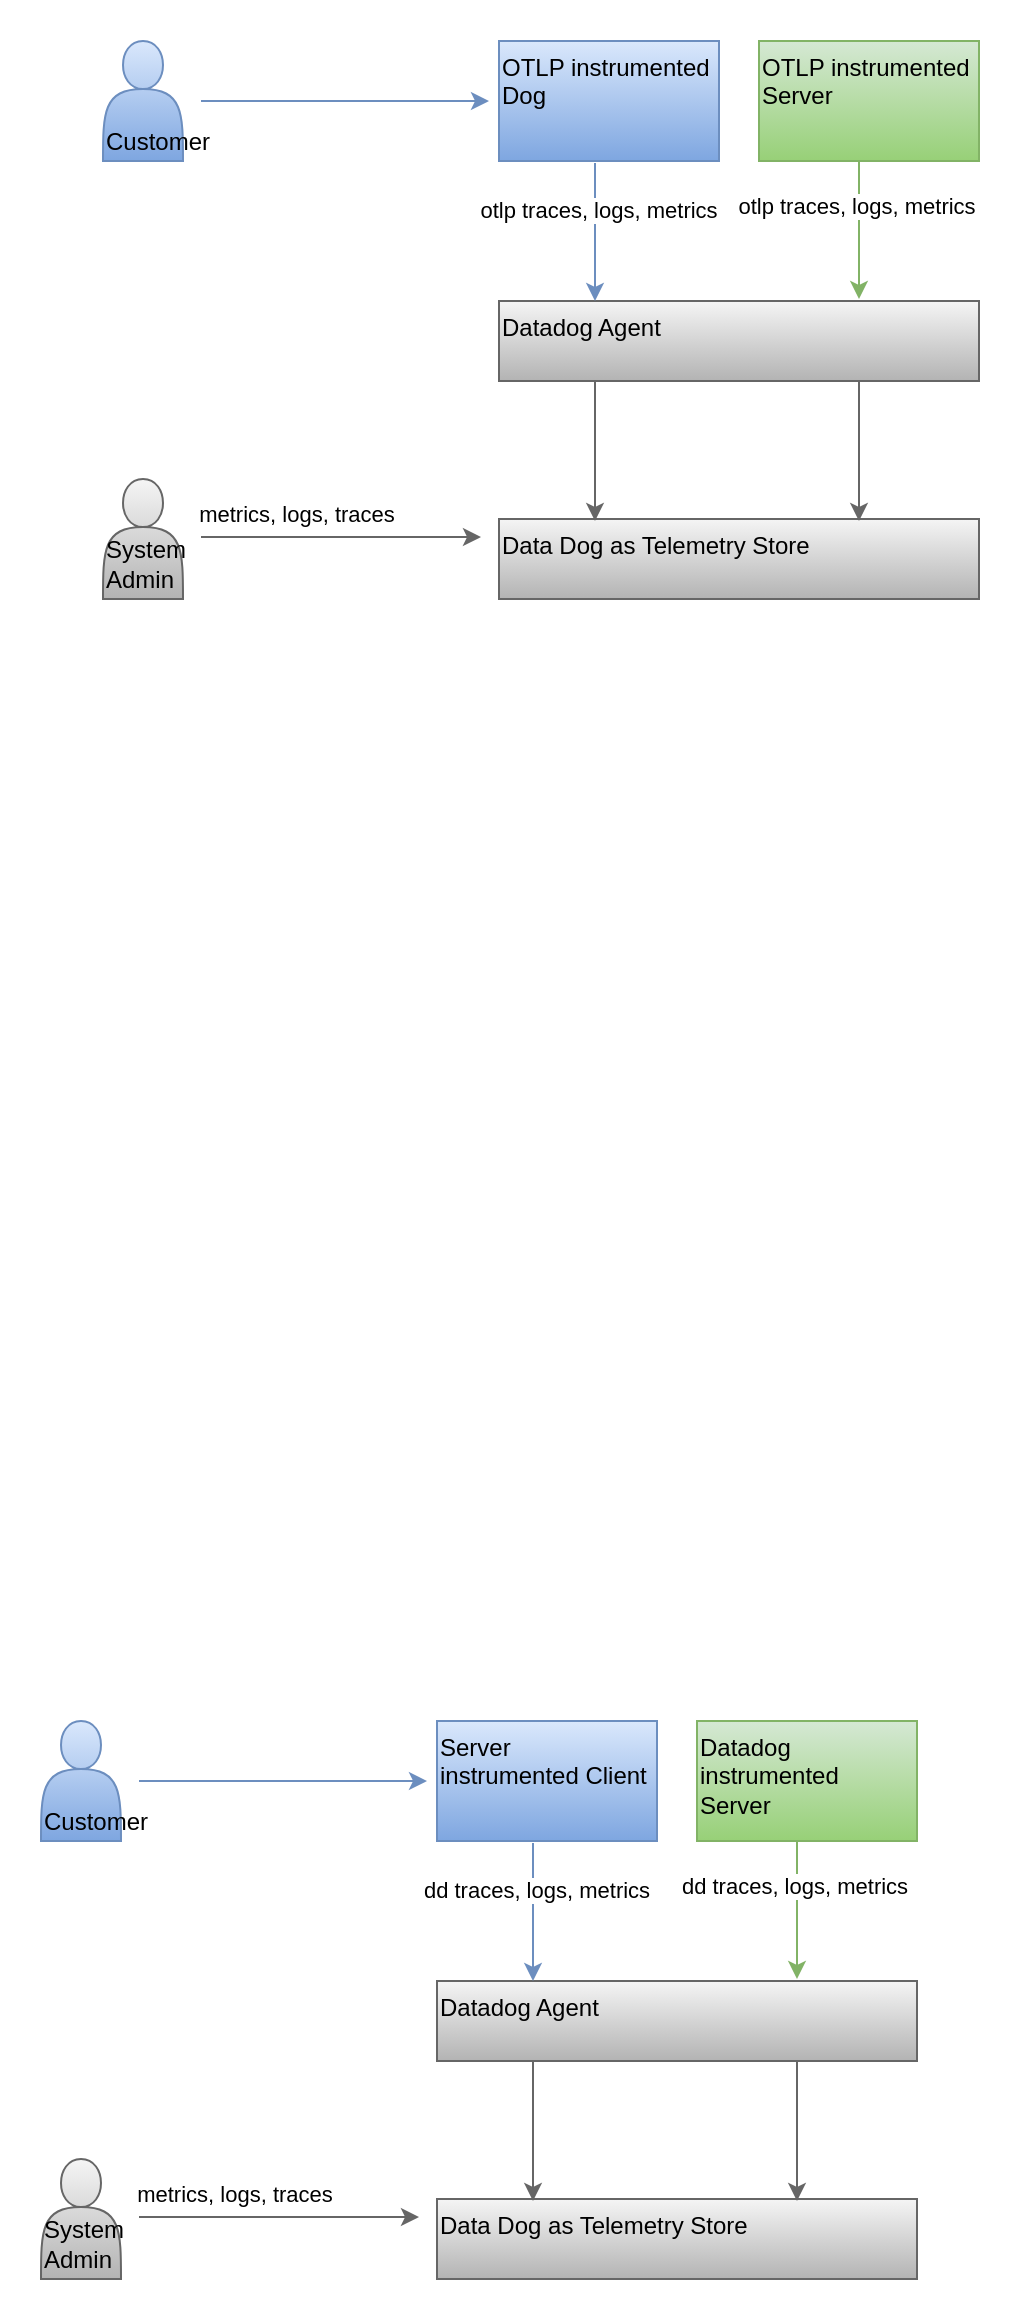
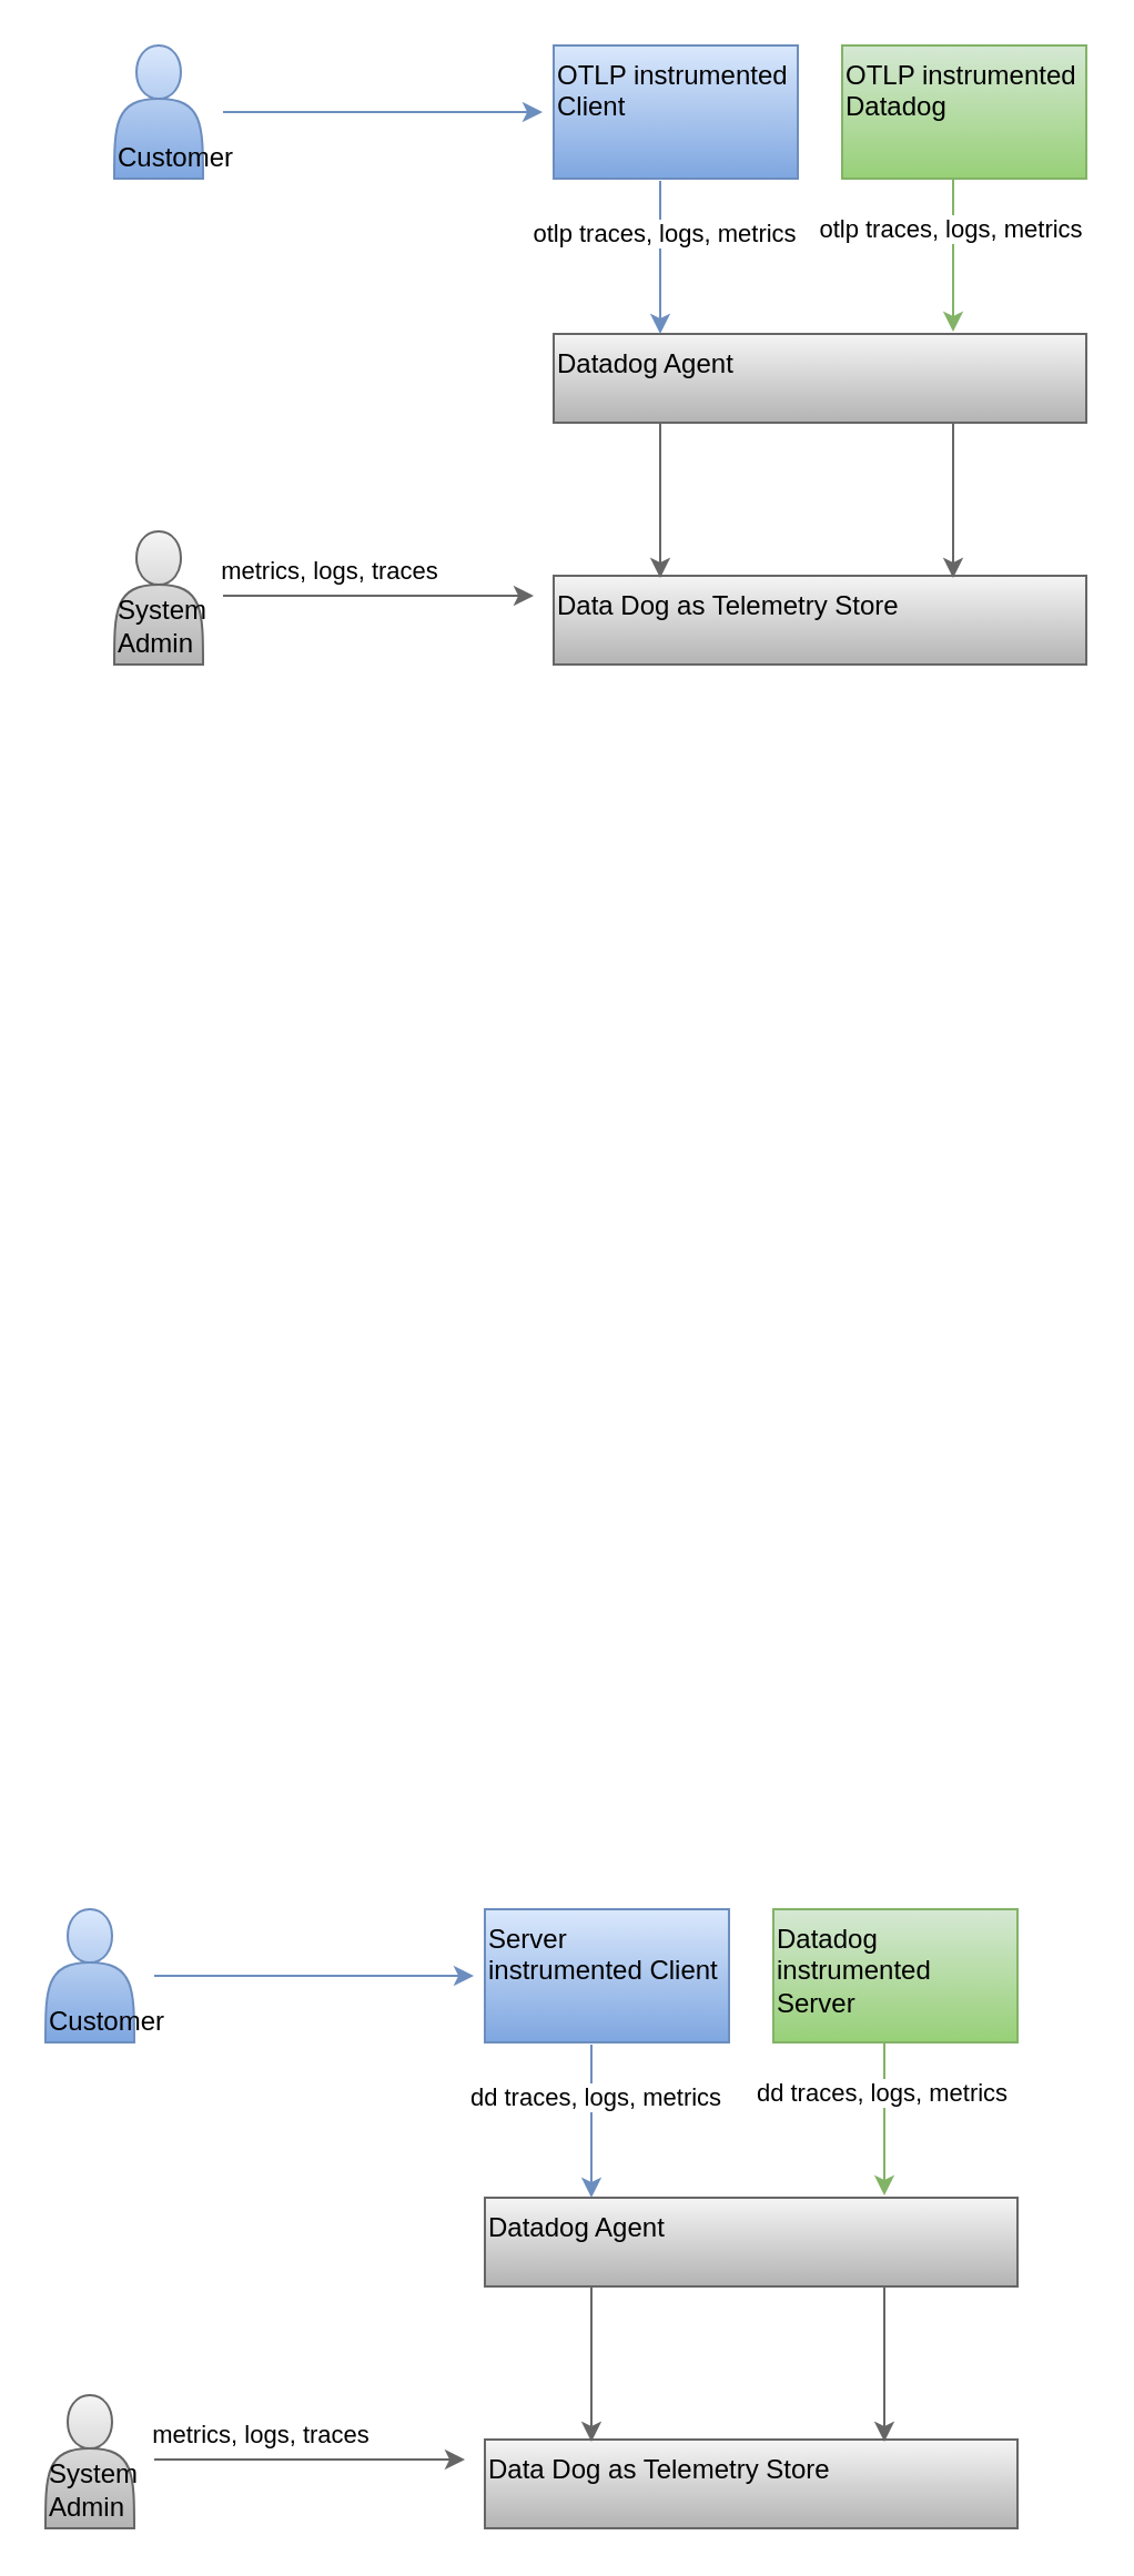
- <mxCell id="2" value="OTLP instrumented Dog" style="rounded=0;whiteSpace=wrap;html=1;align=left;verticalAlign=top;fillColor=#dae8fc;gradientColor=#7ea6e0;strokeColor=#6c8ebf;" vertex="1" parent="1"><mxGeometry x="249" y="20" width="110" height="60" as="geometry" /></mxCell>
+ <mxCell id="2" value="OTLP instrumented Client" style="rounded=0;whiteSpace=wrap;html=1;align=left;verticalAlign=top;fillColor=#dae8fc;gradientColor=#7ea6e0;strokeColor=#6c8ebf;" vertex="1" parent="1"><mxGeometry x="249" y="20" width="110" height="60" as="geometry" /></mxCell>
- <mxCell id="3" value="OTLP instrumented Server" style="rounded=0;whiteSpace=wrap;html=1;align=left;verticalAlign=top;fillColor=#d5e8d4;gradientColor=#97d077;strokeColor=#82b366;" vertex="1" parent="1"><mxGeometry x="379" y="20" width="110" height="60" as="geometry" /></mxCell>
+ <mxCell id="3" value="OTLP instrumented Datadog" style="rounded=0;whiteSpace=wrap;html=1;align=left;verticalAlign=top;fillColor=#d5e8d4;gradientColor=#97d077;strokeColor=#82b366;" vertex="1" parent="1"><mxGeometry x="379" y="20" width="110" height="60" as="geometry" /></mxCell>
